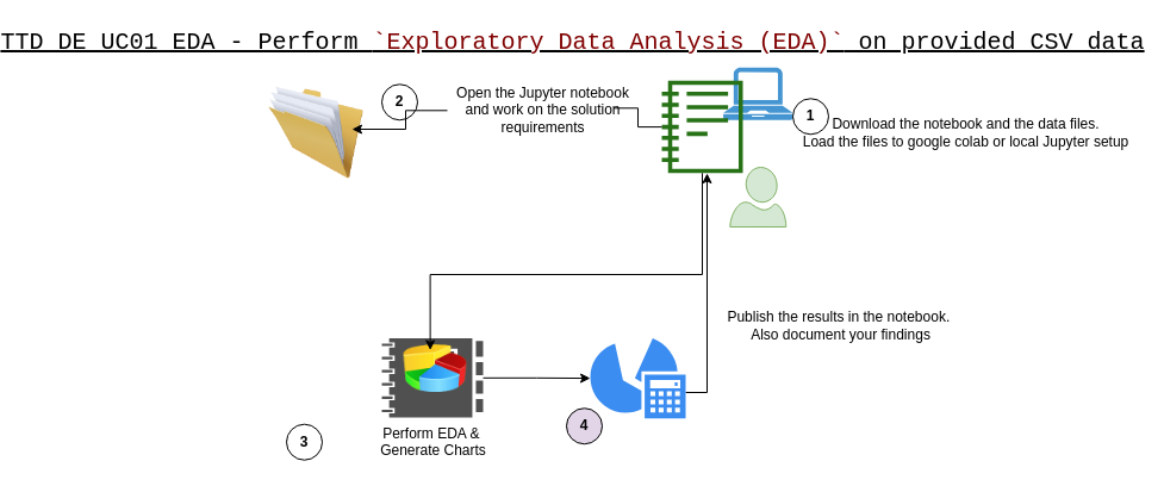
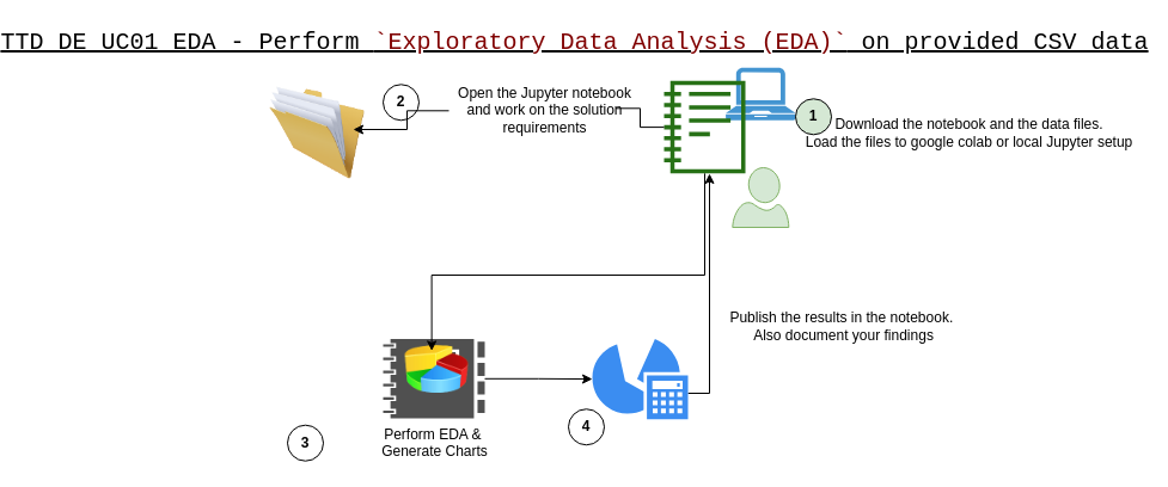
- <mxCell id="14" value="1" style="ellipse;whiteSpace=wrap;html=1;aspect=fixed;fontStyle=1" parent="1" vertex="1"><mxGeometry x="655" y="82.3" width="30" height="30" as="geometry" /></mxCell>
+ <mxCell id="14" value="1" style="ellipse;whiteSpace=wrap;html=1;aspect=fixed;fontStyle=1;fillColor=#d5e8d4;" parent="1" vertex="1"><mxGeometry x="655" y="82.3" width="30" height="30" as="geometry" /></mxCell>
- <mxCell id="11" value="4" style="ellipse;whiteSpace=wrap;html=1;aspect=fixed;fontStyle=1;fillColor=#e1d5e7;" parent="1" vertex="1"><mxGeometry x="465" y="342.26" width="30" height="30" as="geometry" /></mxCell>
+ <mxCell id="11" value="4" style="ellipse;whiteSpace=wrap;html=1;aspect=fixed;fontStyle=1" parent="1" vertex="1"><mxGeometry x="465" y="342.26" width="30" height="30" as="geometry" /></mxCell>
